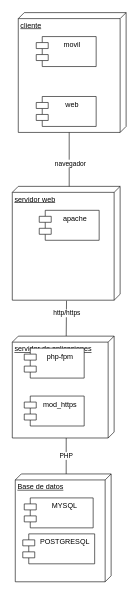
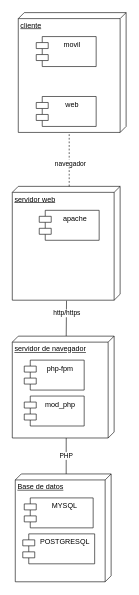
- <mxCell id="4" value="" style="endArrow=none;html=1;rounded=0;entryX=0;entryY=0;entryDx=200;entryDy=95;entryPerimeter=0;exitX=0;exitY=0;exitDx=0;exitDy=85;exitPerimeter=0;" parent="1" source="3" target="2" edge="1"><mxGeometry width="50" height="50" relative="1" as="geometry"><mxPoint x="110" y="300" as="sourcePoint" /><mxPoint x="440" y="190" as="targetPoint" /></mxGeometry></mxCell>
+ <mxCell id="4" value="" style="endArrow=none;html=1;rounded=0;entryX=0;entryY=0;entryDx=200;entryDy=95;entryPerimeter=0;exitX=0;exitY=0;exitDx=0;exitDy=85;exitPerimeter=0;dashed=1;" parent="1" source="3" target="2" edge="1"><mxGeometry width="50" height="50" relative="1" as="geometry"><mxPoint x="110" y="300" as="sourcePoint" /><mxPoint x="440" y="190" as="targetPoint" /></mxGeometry></mxCell>
- <mxCell id="12" value="servidor de aplicasiones" style="verticalAlign=top;align=left;spacingTop=8;spacingLeft=2;spacingRight=12;shape=cube;size=10;direction=south;fontStyle=4;html=1;whiteSpace=wrap;" vertex="1" parent="1"><mxGeometry x="20" y="560" width="170" height="170" as="geometry" /></mxCell>
+ <mxCell id="12" value="servidor de navegador" style="verticalAlign=top;align=left;spacingTop=8;spacingLeft=2;spacingRight=12;shape=cube;size=10;direction=south;fontStyle=4;html=1;whiteSpace=wrap;" vertex="1" parent="1"><mxGeometry x="20" y="560" width="170" height="170" as="geometry" /></mxCell>
- <mxCell id="13" value="php-fpm" style="shape=module;align=left;spacingLeft=20;align=center;verticalAlign=top;whiteSpace=wrap;html=1;" vertex="1" parent="1"><mxGeometry x="40" y="580" width="100" height="50" as="geometry" /></mxCell>
+ <mxCell id="13" value="php-fpm" style="shape=module;align=left;spacingLeft=20;align=center;verticalAlign=top;whiteSpace=wrap;html=1;" vertex="1" parent="1"><mxGeometry x="40" y="600" width="100" height="50" as="geometry" /></mxCell>
- <mxCell id="14" value="mod_https" style="shape=module;align=left;spacingLeft=20;align=center;verticalAlign=top;whiteSpace=wrap;html=1;" vertex="1" parent="1"><mxGeometry x="40" y="660" width="100" height="50" as="geometry" /></mxCell>
+ <mxCell id="14" value="mod_php" style="shape=module;align=left;spacingLeft=20;align=center;verticalAlign=top;whiteSpace=wrap;html=1;" vertex="1" parent="1"><mxGeometry x="40" y="660" width="100" height="50" as="geometry" /></mxCell>
